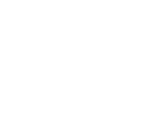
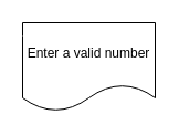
+ <mxCell id="2" value="Enter a valid number" style="shape=document;whiteSpace=wrap;html=1;boundedLbl=1;" vertex="1" parent="1"><mxGeometry x="20" y="20" width="120" height="80" as="geometry" /></mxCell>
